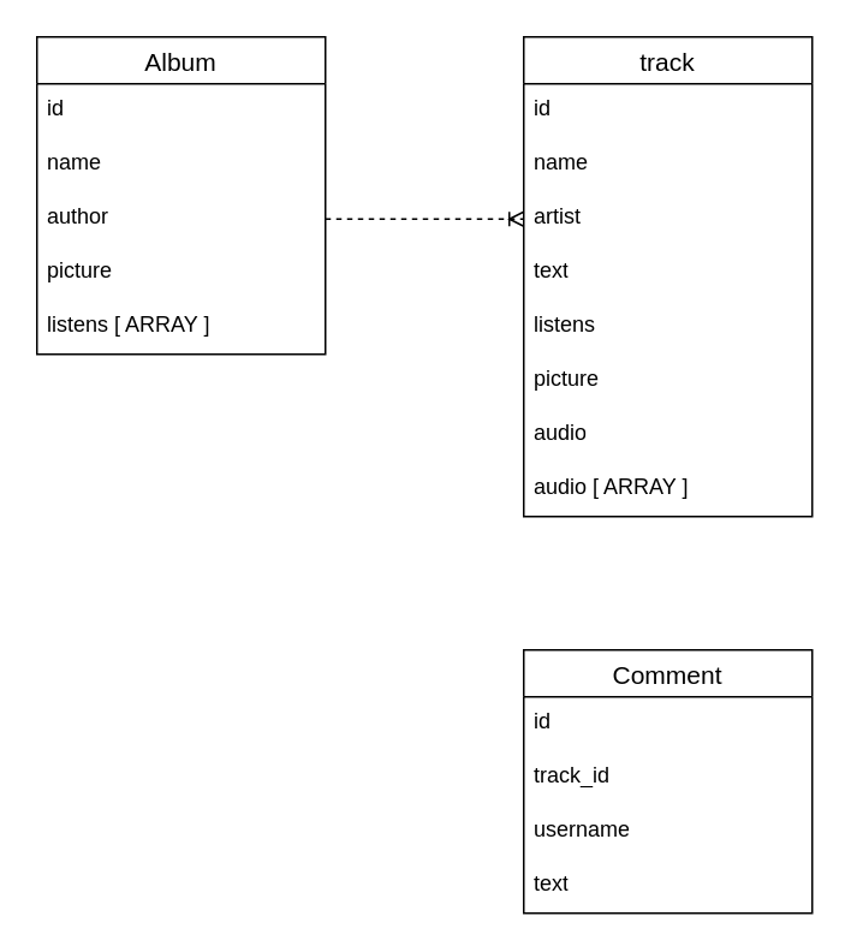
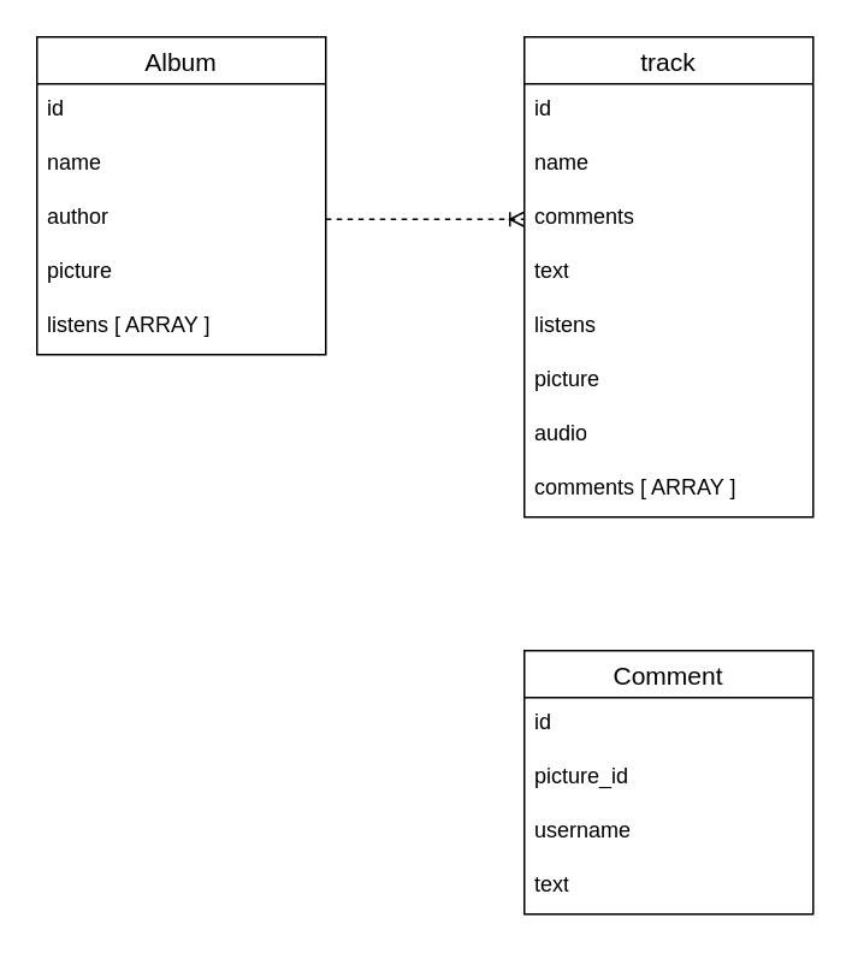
- <mxCell id="5" value="artist" style="text;strokeColor=none;fillColor=none;spacingLeft=4;spacingRight=4;overflow=hidden;rotatable=0;points=[[0,0.5],[1,0.5]];portConstraint=eastwest;fontSize=12;whiteSpace=wrap;html=1;" vertex="1" parent="2"><mxGeometry y="86" width="160" height="30" as="geometry" /></mxCell>
+ <mxCell id="5" value="comments" style="text;strokeColor=none;fillColor=none;spacingLeft=4;spacingRight=4;overflow=hidden;rotatable=0;points=[[0,0.5],[1,0.5]];portConstraint=eastwest;fontSize=12;whiteSpace=wrap;html=1;" vertex="1" parent="2"><mxGeometry y="86" width="160" height="30" as="geometry" /></mxCell>
- <mxCell id="10" value="audio [ ARRAY ]" style="text;strokeColor=none;fillColor=none;spacingLeft=4;spacingRight=4;overflow=hidden;rotatable=0;points=[[0,0.5],[1,0.5]];portConstraint=eastwest;fontSize=12;whiteSpace=wrap;html=1;" vertex="1" parent="2"><mxGeometry y="236" width="160" height="30" as="geometry" /></mxCell>
+ <mxCell id="10" value="comments [ ARRAY ]" style="text;strokeColor=none;fillColor=none;spacingLeft=4;spacingRight=4;overflow=hidden;rotatable=0;points=[[0,0.5],[1,0.5]];portConstraint=eastwest;fontSize=12;whiteSpace=wrap;html=1;" vertex="1" parent="2"><mxGeometry y="236" width="160" height="30" as="geometry" /></mxCell>
- <mxCell id="13" value="track_id" style="text;strokeColor=none;fillColor=none;spacingLeft=4;spacingRight=4;overflow=hidden;rotatable=0;points=[[0,0.5],[1,0.5]];portConstraint=eastwest;fontSize=12;whiteSpace=wrap;html=1;" vertex="1" parent="11"><mxGeometry y="56" width="160" height="30" as="geometry" /></mxCell>
+ <mxCell id="13" value="picture_id" style="text;strokeColor=none;fillColor=none;spacingLeft=4;spacingRight=4;overflow=hidden;rotatable=0;points=[[0,0.5],[1,0.5]];portConstraint=eastwest;fontSize=12;whiteSpace=wrap;html=1;" vertex="1" parent="11"><mxGeometry y="56" width="160" height="30" as="geometry" /></mxCell>
